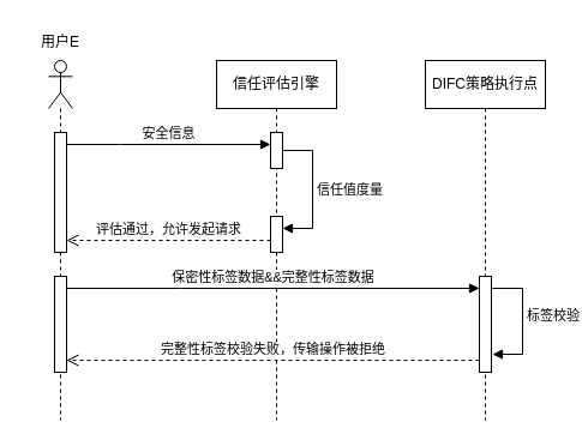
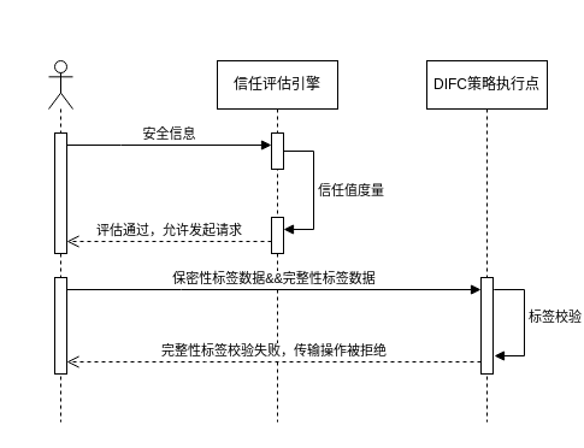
- <mxCell id="5" value="用户E" style="text;html=1;strokeColor=none;fillColor=none;align=center;verticalAlign=middle;whiteSpace=wrap;rounded=0;" vertex="1" parent="1"><mxGeometry x="20" y="20" width="60" height="30" as="geometry" /></mxCell>
